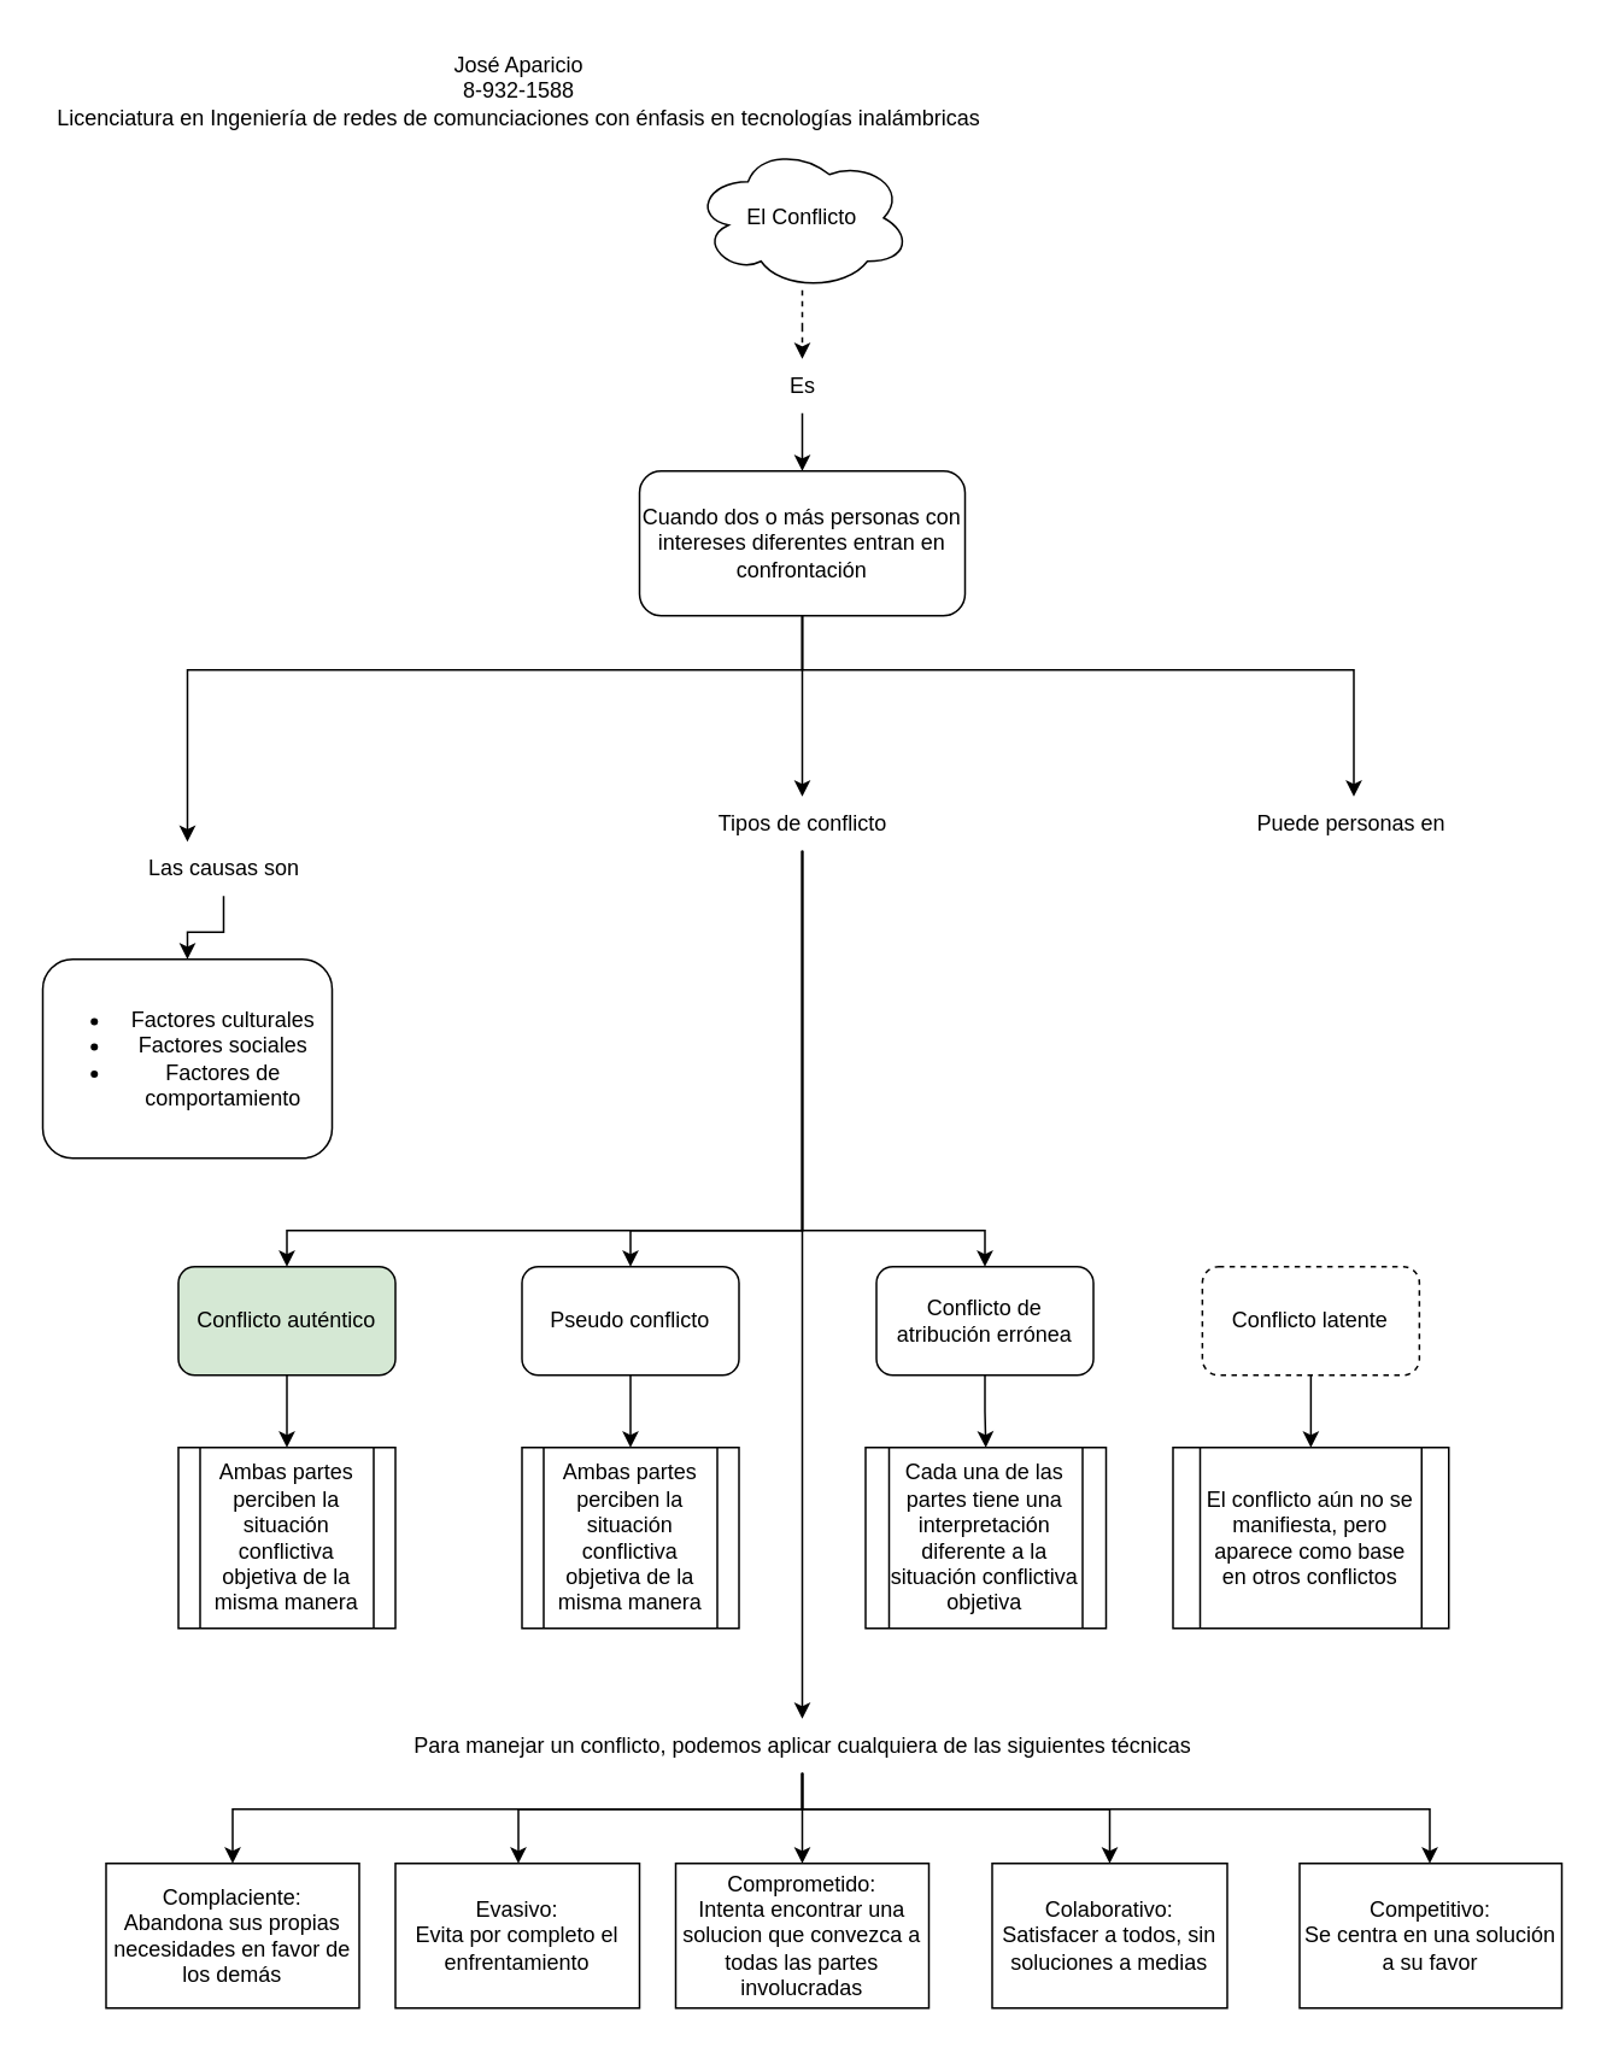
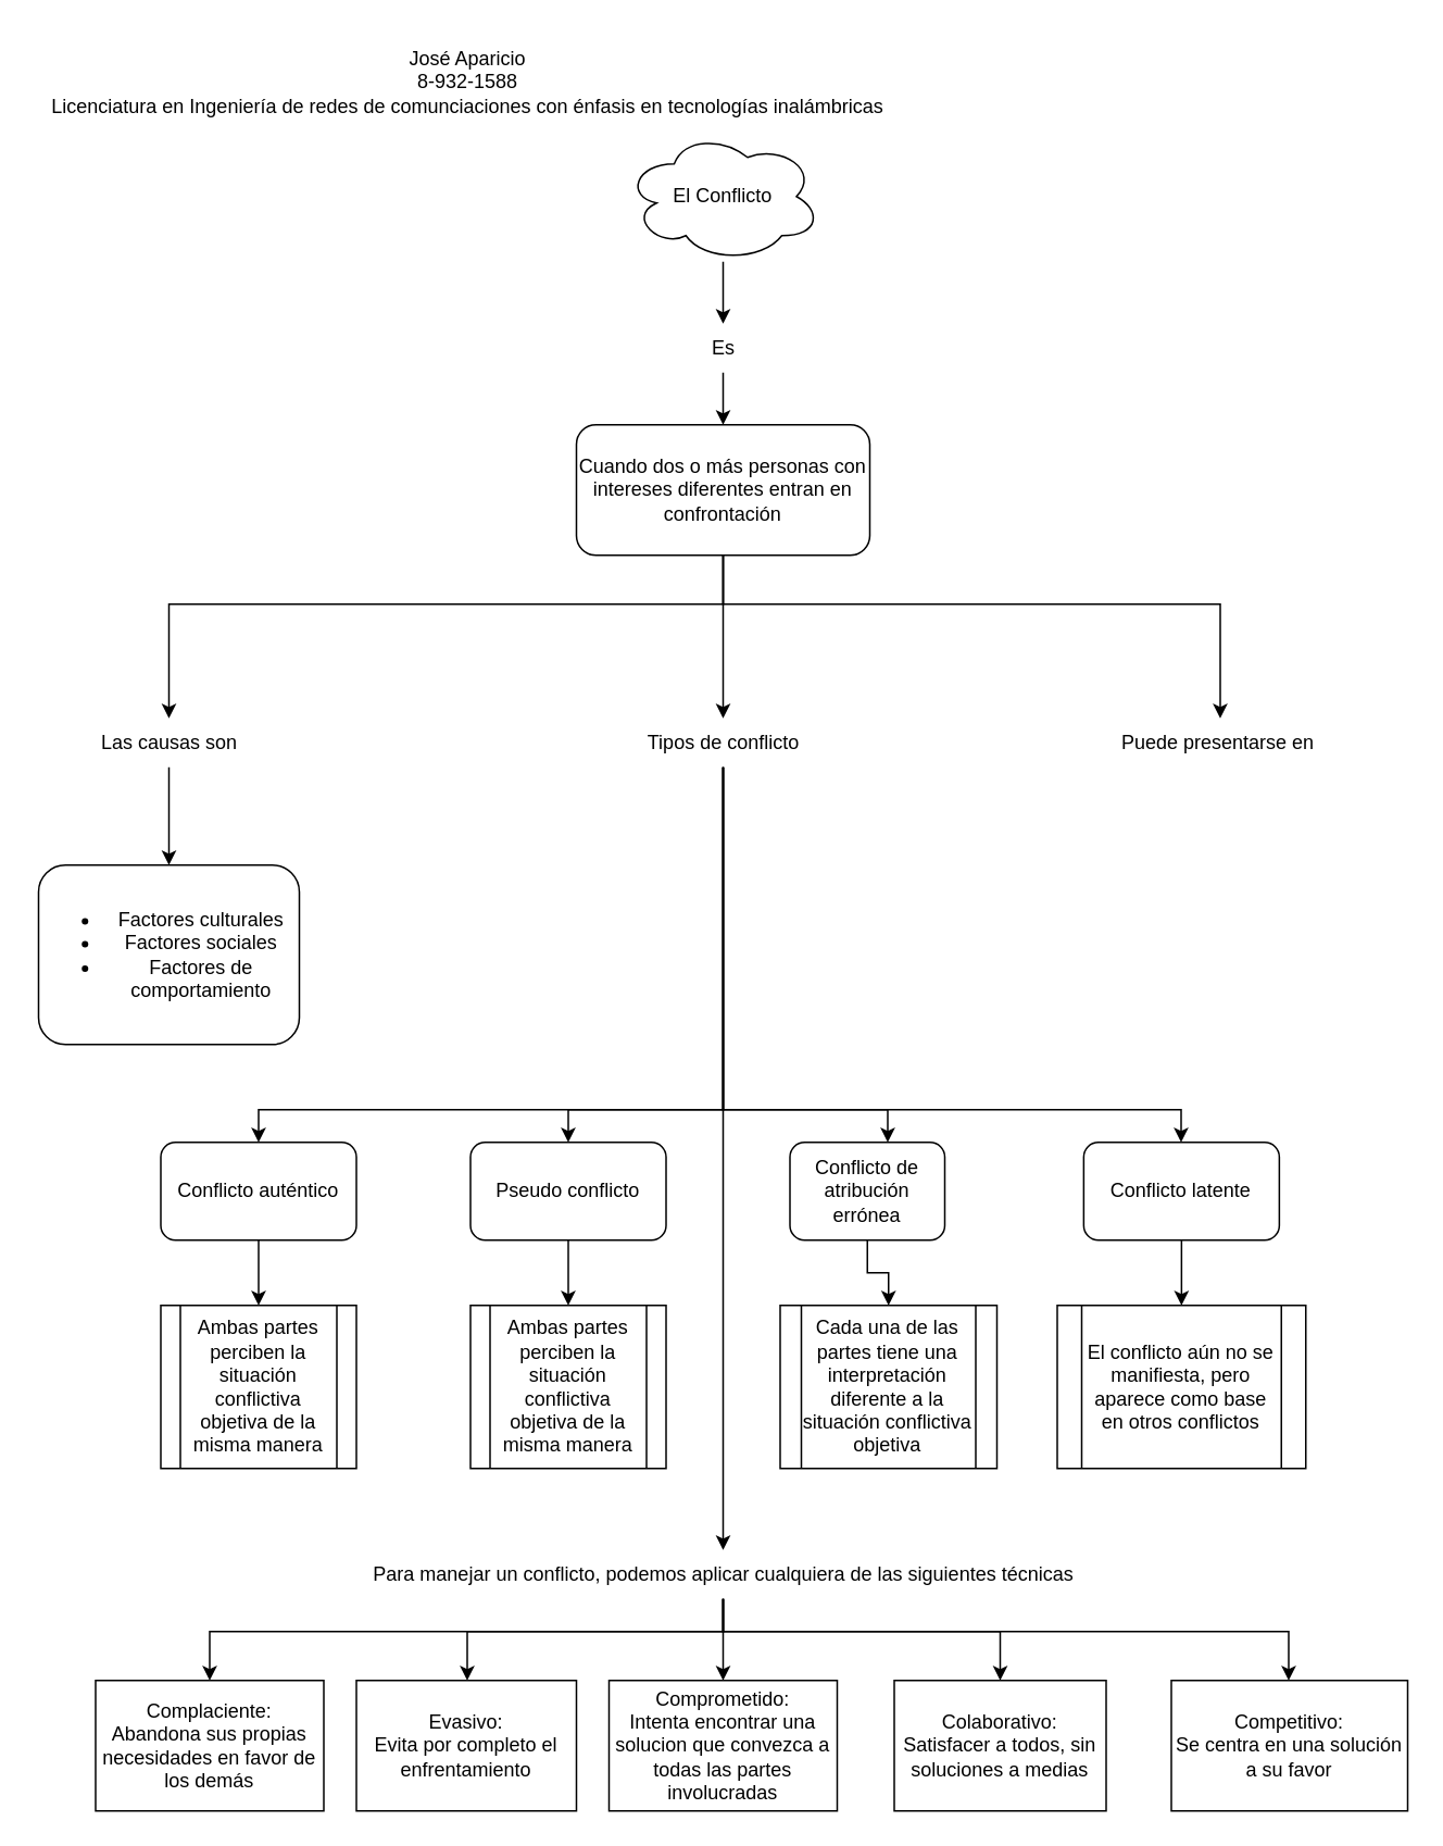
- <mxCell id="2" style="edgeStyle=orthogonalEdgeStyle;rounded=0;orthogonalLoop=1;jettySize=auto;html=1;dashed=1;" edge="1" parent="1" source="3" target="5"><mxGeometry relative="1" as="geometry" /></mxCell>
+ <mxCell id="2" style="edgeStyle=orthogonalEdgeStyle;rounded=0;orthogonalLoop=1;jettySize=auto;html=1;" edge="1" parent="1" source="3" target="5"><mxGeometry relative="1" as="geometry" /></mxCell>
- <mxCell id="10" value="Puede personas en&amp;nbsp;" style="text;html=1;align=center;verticalAlign=middle;resizable=0;points=[];autosize=1;strokeColor=none;fillColor=none;" vertex="1" parent="1"><mxGeometry x="678" y="440" width="140" height="30" as="geometry" /></mxCell>
+ <mxCell id="10" value="Puede presentarse en&amp;nbsp;" style="text;html=1;align=center;verticalAlign=middle;resizable=0;points=[];autosize=1;strokeColor=none;fillColor=none;" vertex="1" parent="1"><mxGeometry x="678" y="440" width="140" height="30" as="geometry" /></mxCell>
- <mxCell id="12" value="Las causas son" style="text;html=1;align=center;verticalAlign=middle;resizable=0;points=[];autosize=1;strokeColor=none;fillColor=none;" vertex="1" parent="1"><mxGeometry x="68" y="465" width="110" height="30" as="geometry" /></mxCell>
+ <mxCell id="12" value="Las causas son" style="text;html=1;align=center;verticalAlign=middle;resizable=0;points=[];autosize=1;strokeColor=none;fillColor=none;" vertex="1" parent="1"><mxGeometry x="48" y="440" width="110" height="30" as="geometry" /></mxCell>
+ <mxCell id="16" style="edgeStyle=orthogonalEdgeStyle;rounded=0;orthogonalLoop=1;jettySize=auto;html=1;" edge="1" parent="1" source="19" target="25"><mxGeometry relative="1" as="geometry"><Array as="points"><mxPoint x="443" y="680" /><mxPoint x="724" y="680" /></Array></mxGeometry></mxCell>
- <mxCell id="21" value="Conflicto auténtico" style="rounded=1;whiteSpace=wrap;html=1;fillColor=#d5e8d4;" vertex="1" parent="1"><mxGeometry x="98" y="700" width="120" height="60" as="geometry" /></mxCell>
+ <mxCell id="21" value="Conflicto auténtico" style="rounded=1;whiteSpace=wrap;html=1;" vertex="1" parent="1"><mxGeometry x="98" y="700" width="120" height="60" as="geometry" /></mxCell>
- <mxCell id="23" value="Conflicto de atribución errónea" style="rounded=1;whiteSpace=wrap;html=1;" vertex="1" parent="1"><mxGeometry x="484" y="700" width="120" height="60" as="geometry" /></mxCell>
+ <mxCell id="23" value="Conflicto de atribución errónea" style="rounded=1;whiteSpace=wrap;html=1;" vertex="1" parent="1"><mxGeometry x="484" y="700" width="95" height="60" as="geometry" /></mxCell>
- <mxCell id="25" value="Conflicto latente" style="rounded=1;whiteSpace=wrap;html=1;dashed=1;" vertex="1" parent="1"><mxGeometry x="664.25" y="700" width="120" height="60" as="geometry" /></mxCell>
+ <mxCell id="25" value="Conflicto latente" style="rounded=1;whiteSpace=wrap;html=1;" vertex="1" parent="1"><mxGeometry x="664.25" y="700" width="120" height="60" as="geometry" /></mxCell>
